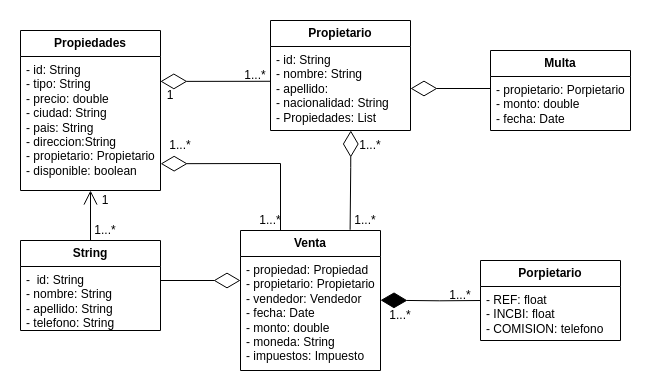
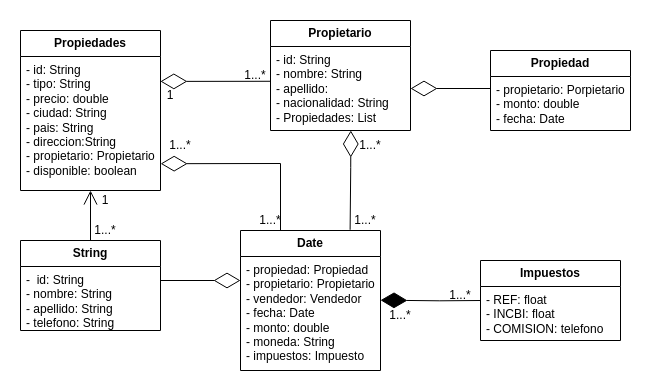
- <mxCell id="10" value="&lt;b&gt;Multa&lt;/b&gt;" style="swimlane;fontStyle=0;childLayout=stackLayout;horizontal=1;startSize=26;fillColor=none;horizontalStack=0;resizeParent=1;resizeParentMax=0;resizeLast=0;collapsible=1;marginBottom=0;whiteSpace=wrap;html=1;" vertex="1" parent="1"><mxGeometry x="490" y="50" width="140" height="80" as="geometry" /></mxCell>
+ <mxCell id="10" value="&lt;b&gt;Propiedad&lt;/b&gt;" style="swimlane;fontStyle=0;childLayout=stackLayout;horizontal=1;startSize=26;fillColor=none;horizontalStack=0;resizeParent=1;resizeParentMax=0;resizeLast=0;collapsible=1;marginBottom=0;whiteSpace=wrap;html=1;" vertex="1" parent="1"><mxGeometry x="490" y="50" width="140" height="80" as="geometry" /></mxCell>
- <mxCell id="6" value="&lt;b&gt;Venta&lt;/b&gt;" style="swimlane;fontStyle=0;childLayout=stackLayout;horizontal=1;startSize=26;fillColor=none;horizontalStack=0;resizeParent=1;resizeParentMax=0;resizeLast=0;collapsible=1;marginBottom=0;whiteSpace=wrap;html=1;" vertex="1" parent="1"><mxGeometry x="240" y="230" width="140" height="140" as="geometry" /></mxCell>
+ <mxCell id="6" value="&lt;b&gt;Date&lt;/b&gt;" style="swimlane;fontStyle=0;childLayout=stackLayout;horizontal=1;startSize=26;fillColor=none;horizontalStack=0;resizeParent=1;resizeParentMax=0;resizeLast=0;collapsible=1;marginBottom=0;whiteSpace=wrap;html=1;" vertex="1" parent="1"><mxGeometry x="240" y="230" width="140" height="140" as="geometry" /></mxCell>
- <mxCell id="12" value="&lt;b&gt;Porpietario&lt;/b&gt;" style="swimlane;fontStyle=0;childLayout=stackLayout;horizontal=1;startSize=26;fillColor=none;horizontalStack=0;resizeParent=1;resizeParentMax=0;resizeLast=0;collapsible=1;marginBottom=0;whiteSpace=wrap;html=1;" vertex="1" parent="1"><mxGeometry x="480" y="260" width="140" height="80" as="geometry" /></mxCell>
+ <mxCell id="12" value="&lt;b&gt;Impuestos&lt;/b&gt;" style="swimlane;fontStyle=0;childLayout=stackLayout;horizontal=1;startSize=26;fillColor=none;horizontalStack=0;resizeParent=1;resizeParentMax=0;resizeLast=0;collapsible=1;marginBottom=0;whiteSpace=wrap;html=1;" vertex="1" parent="1"><mxGeometry x="480" y="260" width="140" height="80" as="geometry" /></mxCell>
